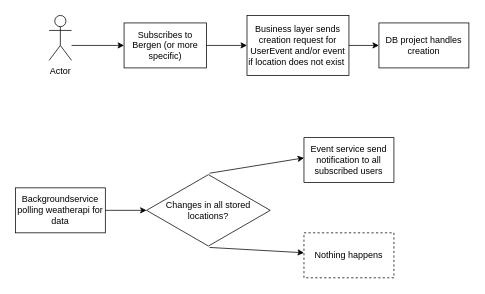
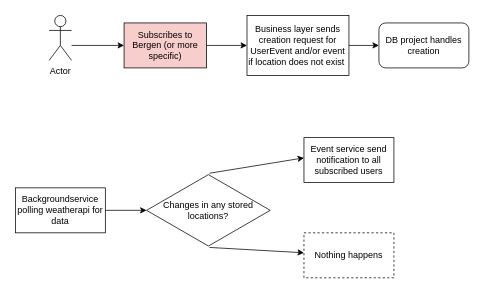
- <mxCell id="4" value="Subscribes to Bergen (or more specific)" style="rounded=0;whiteSpace=wrap;html=1;" vertex="1" parent="1"><mxGeometry x="165" y="30" width="110" height="60" as="geometry" /></mxCell>
+ <mxCell id="4" value="Subscribes to Bergen (or more specific)" style="rounded=0;whiteSpace=wrap;html=1;fillColor=#f8cecc;" vertex="1" parent="1"><mxGeometry x="165" y="30" width="110" height="60" as="geometry" /></mxCell>
- <mxCell id="8" value="DB project handles creation" style="rounded=0;whiteSpace=wrap;html=1;" vertex="1" parent="1"><mxGeometry x="505" y="30" width="120" height="60" as="geometry" /></mxCell>
+ <mxCell id="8" value="DB project handles creation" style="whiteSpace=wrap;html=1;rounded=1;" vertex="1" parent="1"><mxGeometry x="505" y="30" width="120" height="60" as="geometry" /></mxCell>
- <mxCell id="11" value="Changes in all stored locations?" style="html=1;whiteSpace=wrap;aspect=fixed;shape=isoRectangle;" vertex="1" parent="1"><mxGeometry x="195" y="230.5" width="165" height="99" as="geometry" /></mxCell>
+ <mxCell id="11" value="Changes in any stored locations?" style="html=1;whiteSpace=wrap;aspect=fixed;shape=isoRectangle;" vertex="1" parent="1"><mxGeometry x="195" y="230.5" width="165" height="99" as="geometry" /></mxCell>
